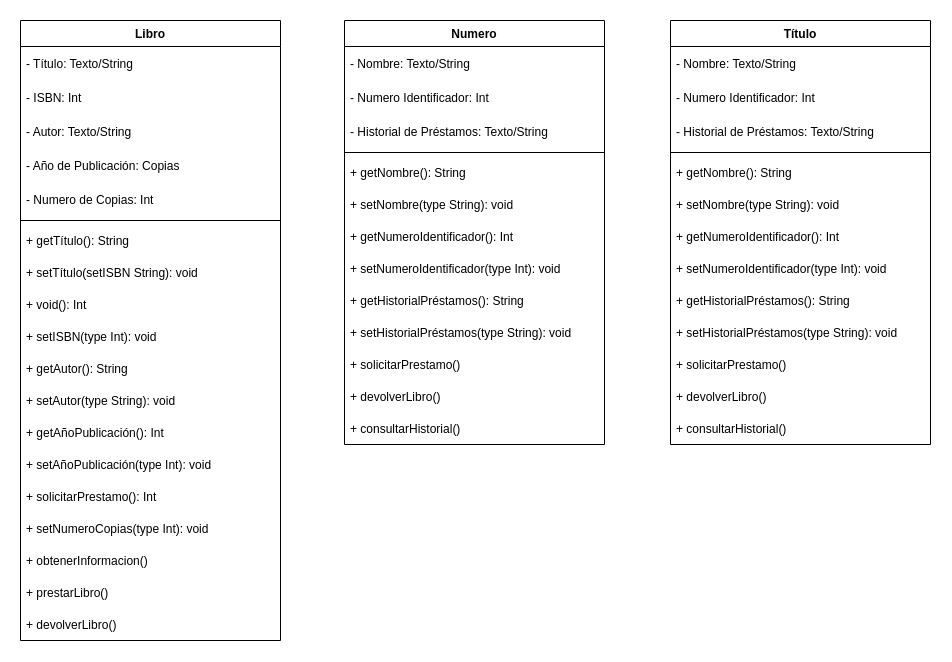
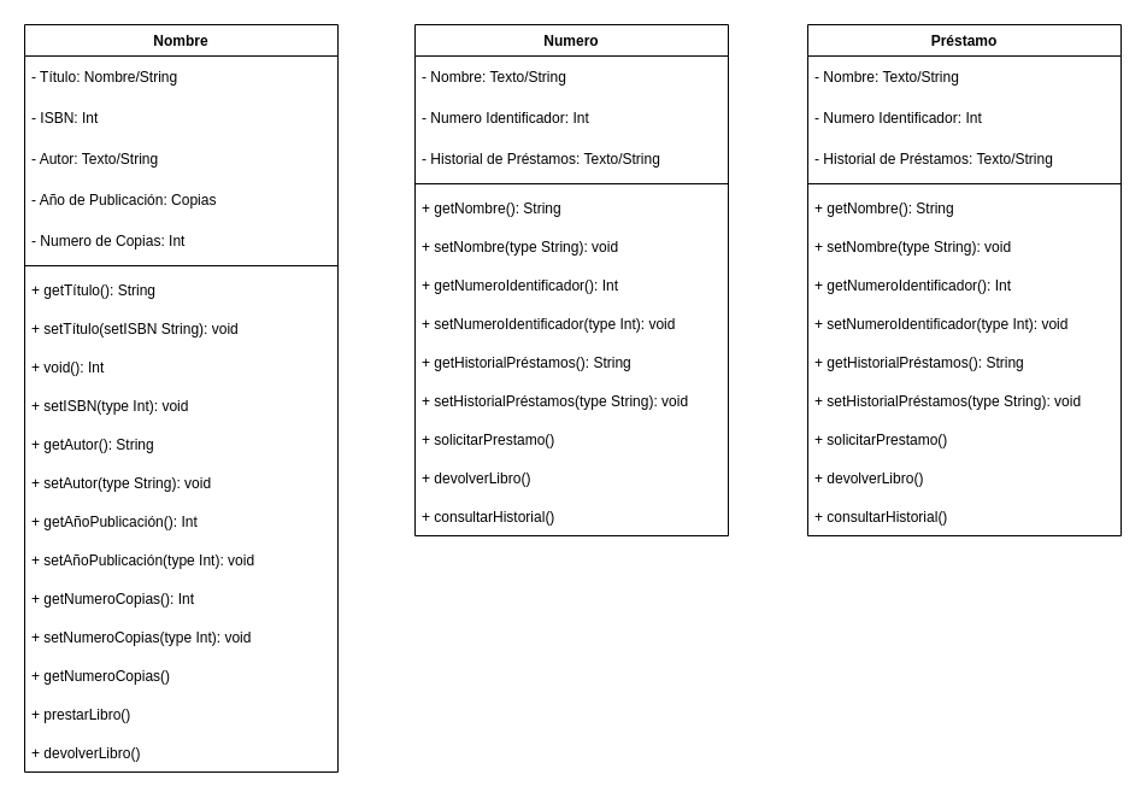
- <mxCell id="2" value="Libro" style="swimlane;align=center;verticalAlign=middle;childLayout=stackLayout;horizontal=1;startSize=26;horizontalStack=0;resizeParent=1;resizeParentMax=0;resizeLast=0;collapsible=1;marginBottom=0;" vertex="1" parent="1"><mxGeometry x="20" y="20" width="260" height="620" as="geometry"><mxRectangle x="320" y="80" width="220" height="30" as="alternateBounds" /></mxGeometry></mxCell>
+ <mxCell id="2" value="Nombre" style="swimlane;align=center;verticalAlign=middle;childLayout=stackLayout;horizontal=1;startSize=26;horizontalStack=0;resizeParent=1;resizeParentMax=0;resizeLast=0;collapsible=1;marginBottom=0;" vertex="1" parent="1"><mxGeometry x="20" y="20" width="260" height="620" as="geometry"><mxRectangle x="320" y="80" width="220" height="30" as="alternateBounds" /></mxGeometry></mxCell>
- <mxCell id="36" value="Título" style="swimlane;align=center;verticalAlign=middle;childLayout=stackLayout;horizontal=1;startSize=26;horizontalStack=0;resizeParent=1;resizeParentMax=0;resizeLast=0;collapsible=1;marginBottom=0;" vertex="1" parent="1"><mxGeometry x="670" y="20" width="260" height="424" as="geometry"><mxRectangle x="320" y="80" width="220" height="30" as="alternateBounds" /></mxGeometry></mxCell>
+ <mxCell id="36" value="Préstamo" style="swimlane;align=center;verticalAlign=middle;childLayout=stackLayout;horizontal=1;startSize=26;horizontalStack=0;resizeParent=1;resizeParentMax=0;resizeLast=0;collapsible=1;marginBottom=0;" vertex="1" parent="1"><mxGeometry x="670" y="20" width="260" height="424" as="geometry"><mxRectangle x="320" y="80" width="220" height="30" as="alternateBounds" /></mxGeometry></mxCell>
- <mxCell id="3" value="- Título: Texto/String" style="text;strokeColor=none;fillColor=none;align=left;verticalAlign=middle;spacingLeft=4;spacingRight=4;overflow=hidden;rotatable=0;points=[[0,0.5],[1,0.5]];portConstraint=eastwest;" vertex="1" parent="2"><mxGeometry y="26" width="260" height="34" as="geometry" /></mxCell>
+ <mxCell id="3" value="- Título: Nombre/String" style="text;strokeColor=none;fillColor=none;align=left;verticalAlign=middle;spacingLeft=4;spacingRight=4;overflow=hidden;rotatable=0;points=[[0,0.5],[1,0.5]];portConstraint=eastwest;" vertex="1" parent="2"><mxGeometry y="26" width="260" height="34" as="geometry" /></mxCell>
- <mxCell id="17" value="+ solicitarPrestamo(): Int" style="text;strokeColor=none;fillColor=none;align=left;verticalAlign=middle;spacingLeft=4;spacingRight=4;overflow=hidden;rotatable=0;points=[[0,0.5],[1,0.5]];portConstraint=eastwest;" vertex="1" parent="2"><mxGeometry y="460" width="260" height="32" as="geometry" /></mxCell>
+ <mxCell id="17" value="+ getNumeroCopias(): Int" style="text;strokeColor=none;fillColor=none;align=left;verticalAlign=middle;spacingLeft=4;spacingRight=4;overflow=hidden;rotatable=0;points=[[0,0.5],[1,0.5]];portConstraint=eastwest;" vertex="1" parent="2"><mxGeometry y="460" width="260" height="32" as="geometry" /></mxCell>
- <mxCell id="19" value="+ obtenerInformacion()" style="text;strokeColor=none;fillColor=none;align=left;verticalAlign=middle;spacingLeft=4;spacingRight=4;overflow=hidden;rotatable=0;points=[[0,0.5],[1,0.5]];portConstraint=eastwest;" vertex="1" parent="2"><mxGeometry y="524" width="260" height="32" as="geometry" /></mxCell>
+ <mxCell id="19" value="+ getNumeroCopias()" style="text;strokeColor=none;fillColor=none;align=left;verticalAlign=middle;spacingLeft=4;spacingRight=4;overflow=hidden;rotatable=0;points=[[0,0.5],[1,0.5]];portConstraint=eastwest;" vertex="1" parent="2"><mxGeometry y="524" width="260" height="32" as="geometry" /></mxCell>
